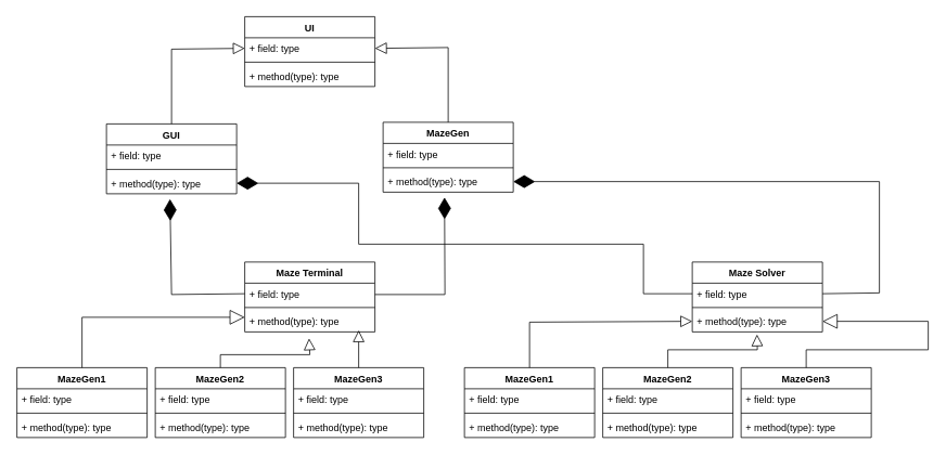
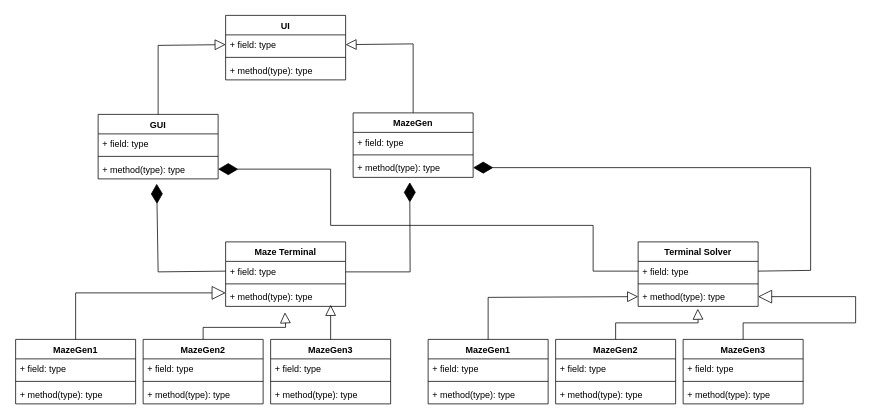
- <mxCell id="28" value="Maze Solver&#10;&#10;" style="swimlane;fontStyle=1;align=center;verticalAlign=top;childLayout=stackLayout;horizontal=1;startSize=26;horizontalStack=0;resizeParent=1;resizeParentMax=0;resizeLast=0;collapsible=1;marginBottom=0;" parent="1" vertex="1"><mxGeometry x="850" y="322" width="160" height="86" as="geometry" /></mxCell>
+ <mxCell id="28" value="Terminal Solver&#10;&#10;" style="swimlane;fontStyle=1;align=center;verticalAlign=top;childLayout=stackLayout;horizontal=1;startSize=26;horizontalStack=0;resizeParent=1;resizeParentMax=0;resizeLast=0;collapsible=1;marginBottom=0;" parent="1" vertex="1"><mxGeometry x="850" y="322" width="160" height="86" as="geometry" /></mxCell>
